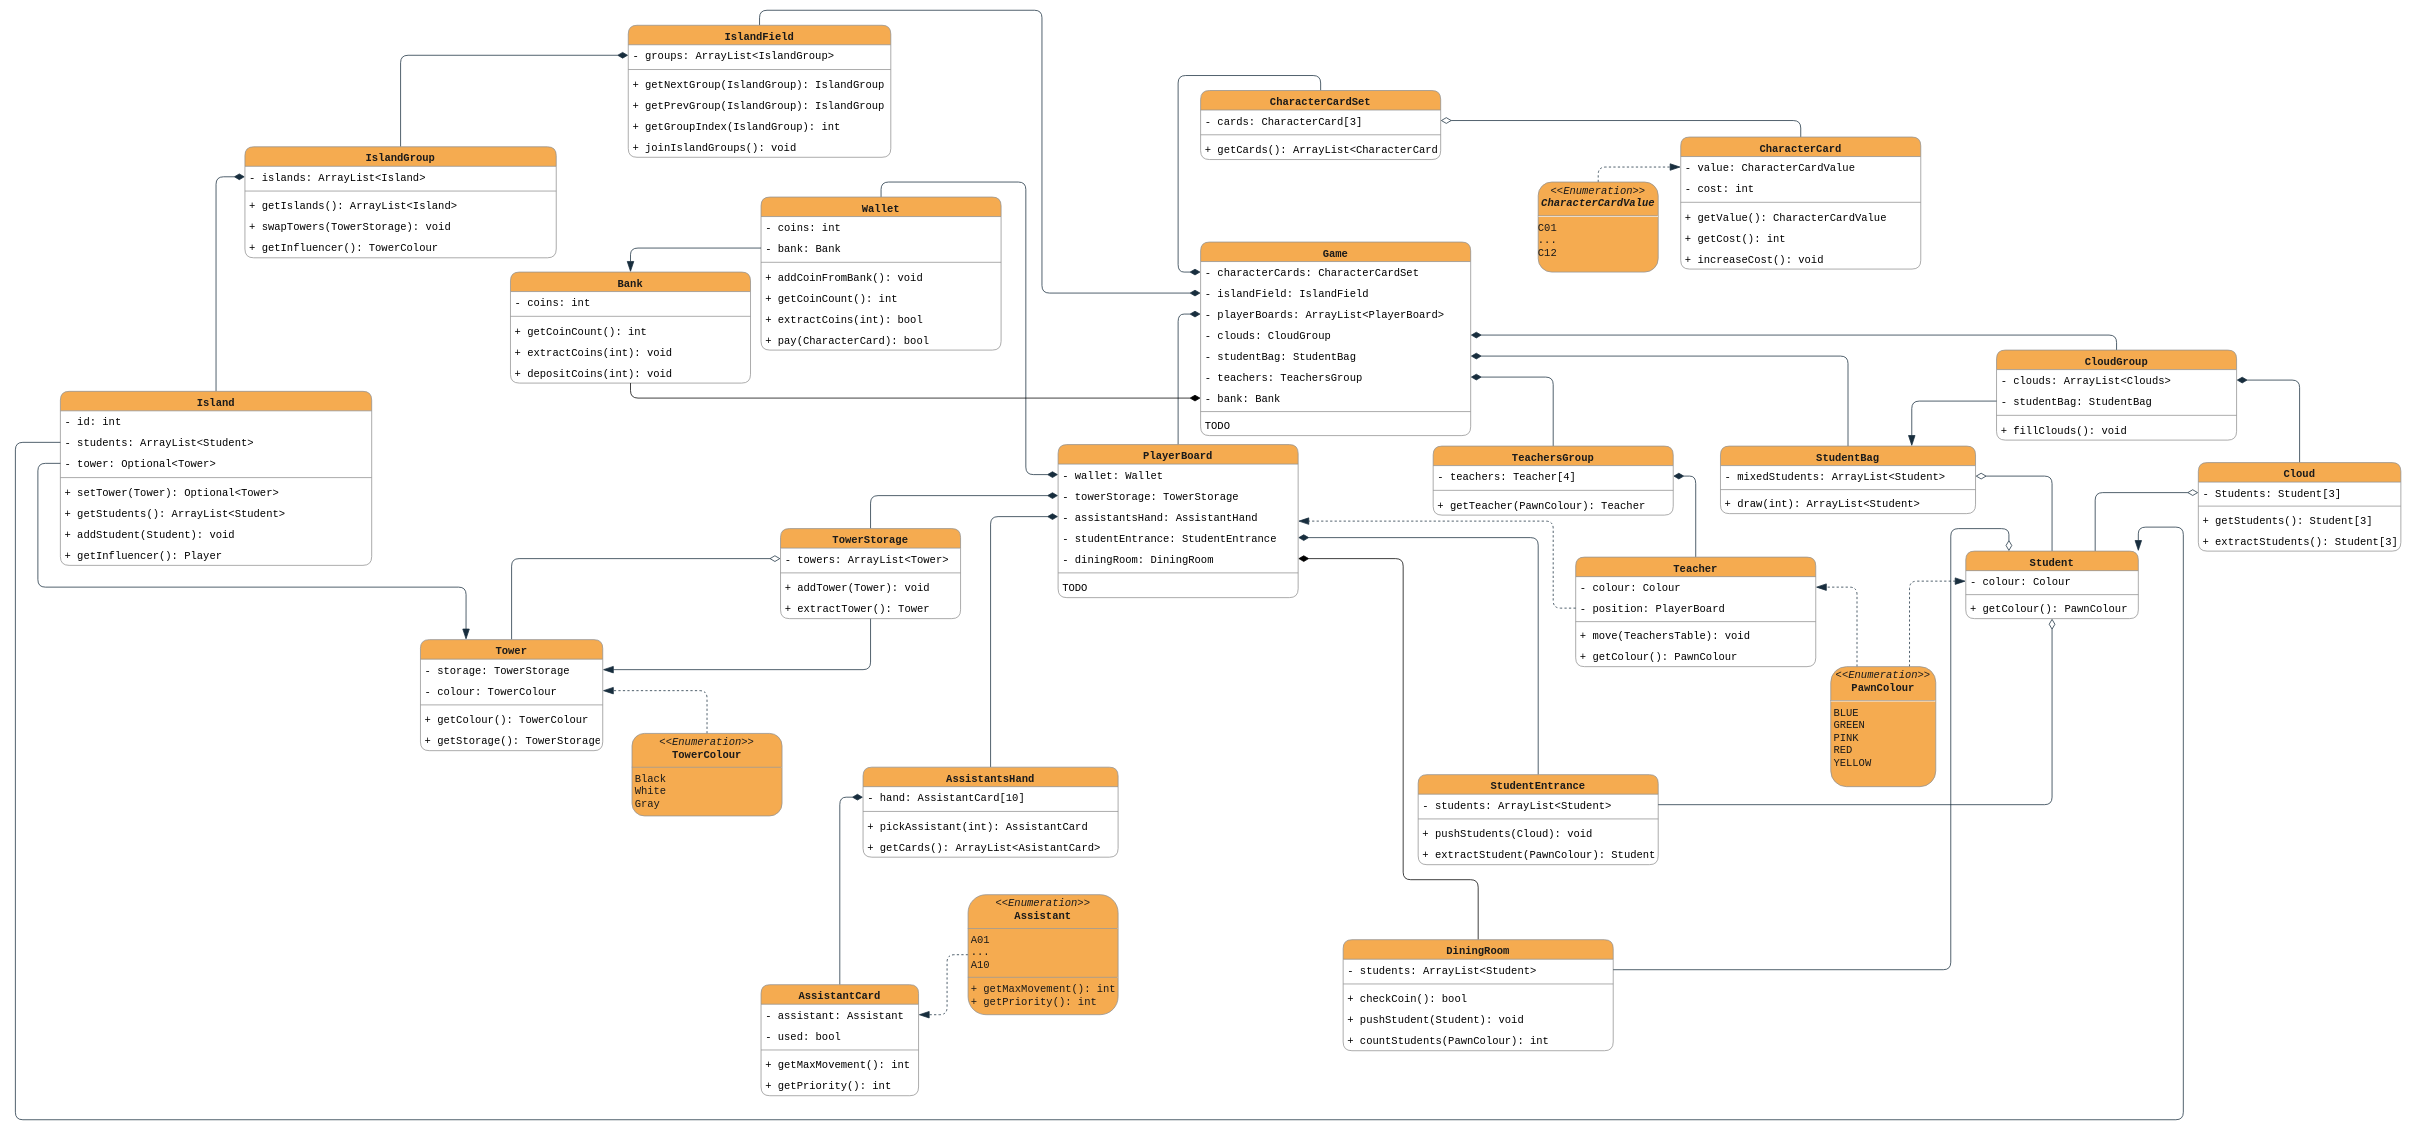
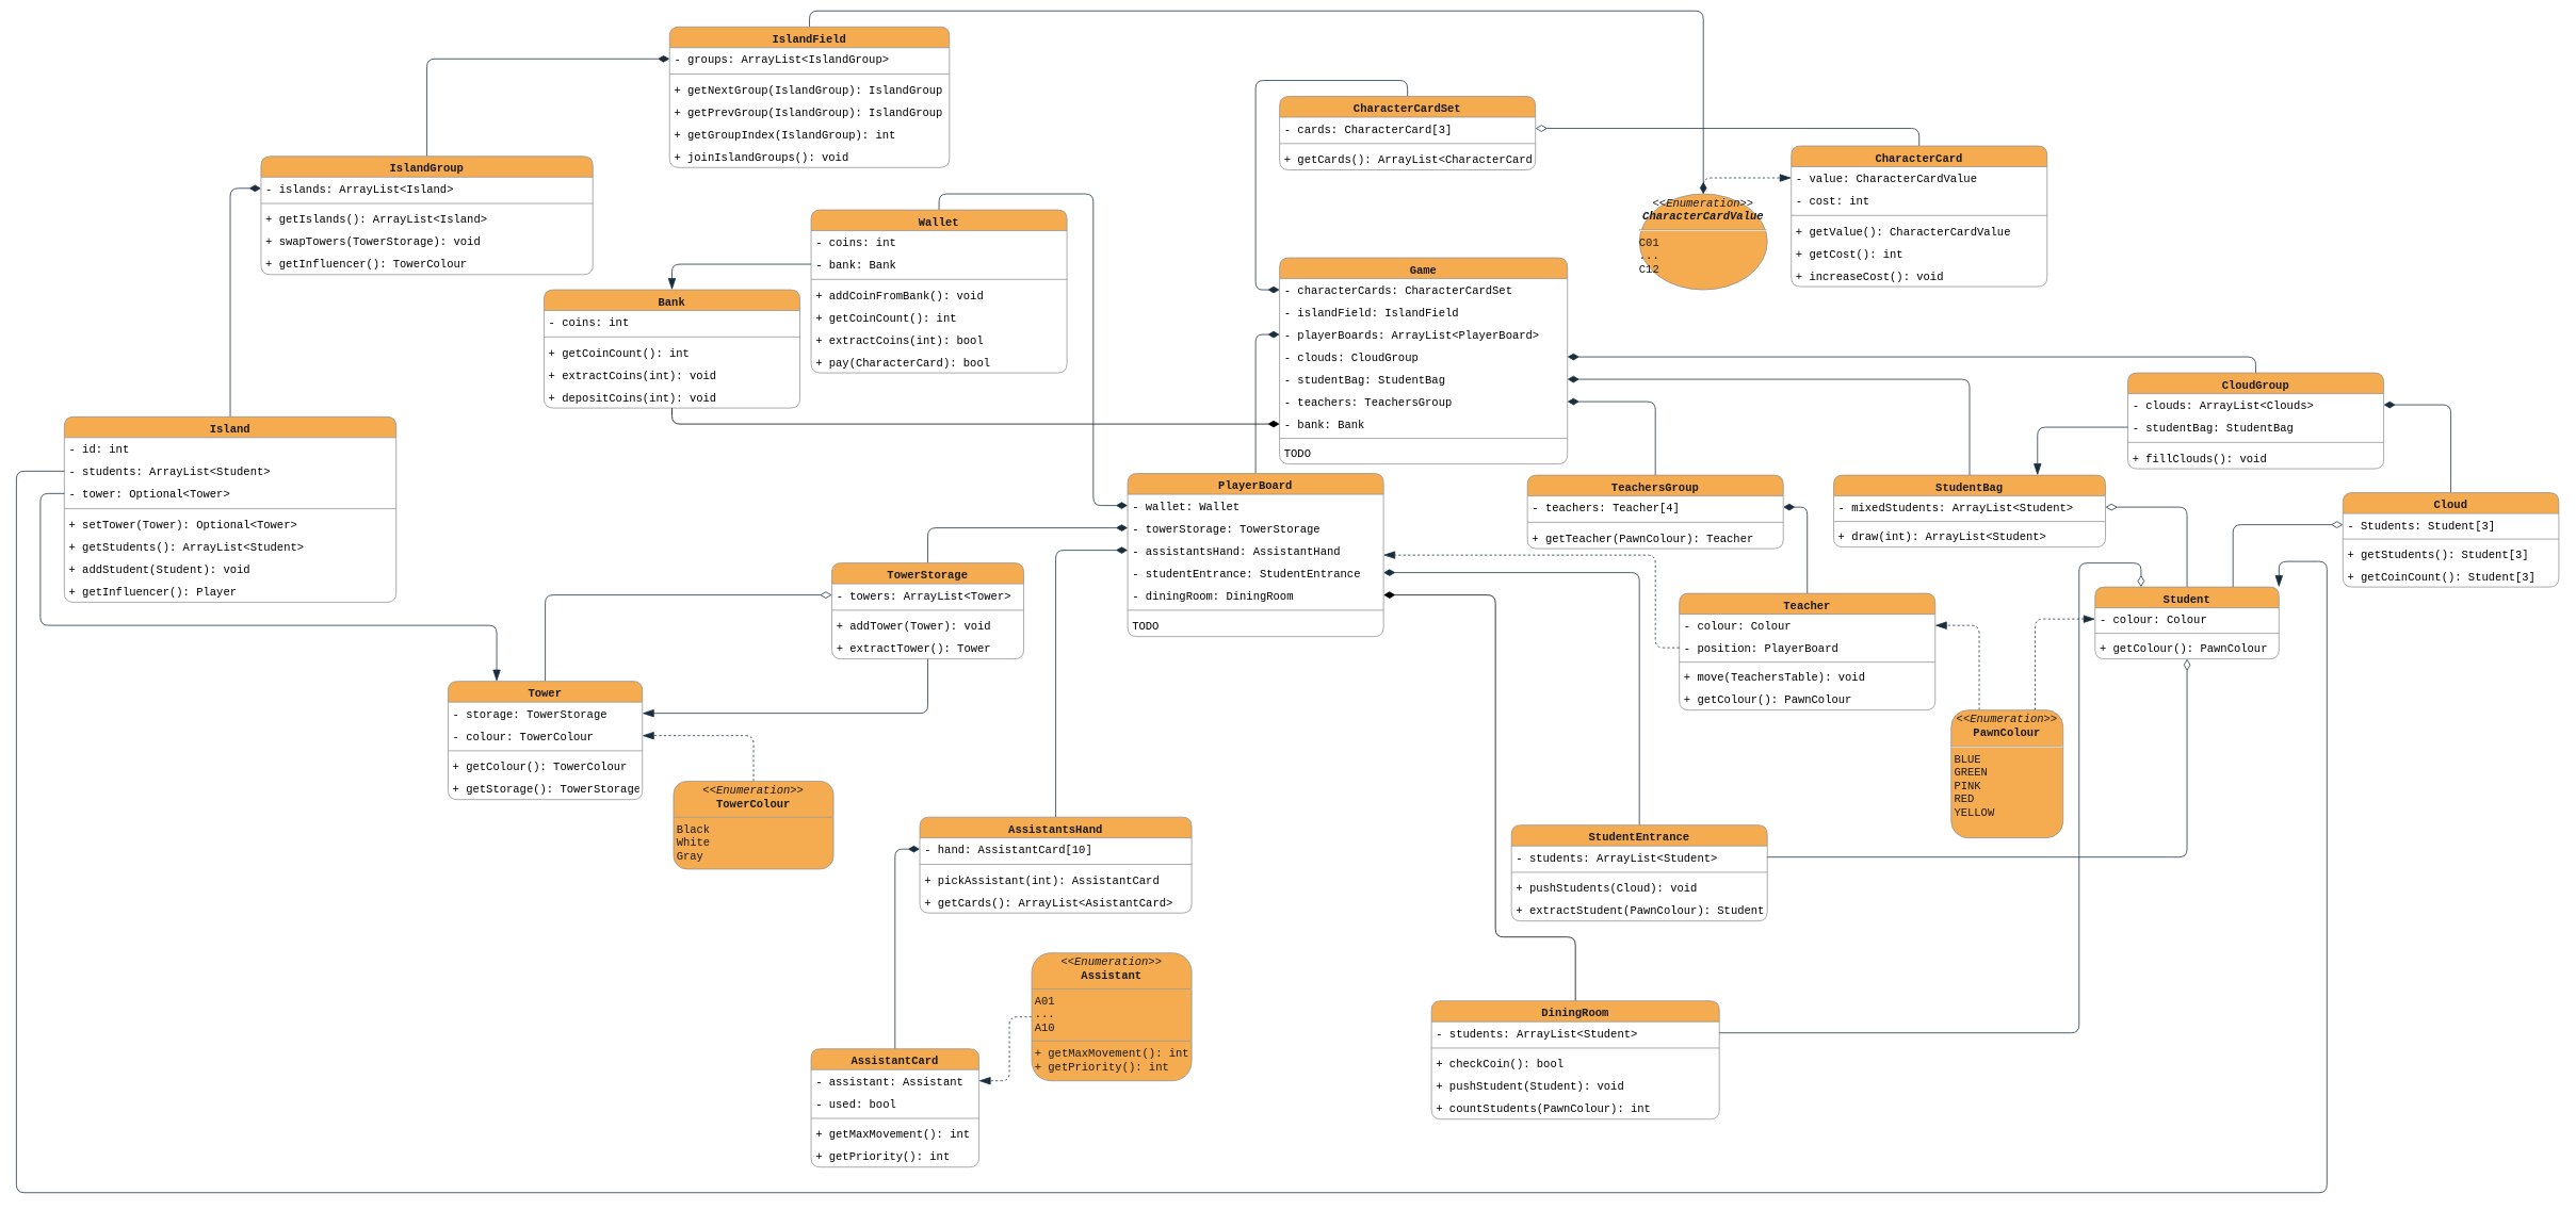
- <mxCell id="121" value="&lt;p style=&quot;margin: 4px 0px 0px ; text-align: center ; font-size: 14px&quot;&gt;&lt;i style=&quot;font-size: 14px&quot;&gt;&amp;lt;&amp;lt;Enumeration&amp;gt;&amp;gt;&lt;br&gt;&lt;b&gt;CharacterCardValue&lt;/b&gt;&lt;br&gt;&lt;/i&gt;&lt;/p&gt;&lt;hr style=&quot;font-size: 14px&quot;&gt;&lt;div&gt;C01&lt;/div&gt;&lt;div&gt;...&lt;/div&gt;&lt;div&gt;C12&lt;br&gt;&lt;/div&gt;" style="verticalAlign=top;align=left;overflow=fill;fontSize=14;fontFamily=Courier New;html=1;rounded=1;fillColor=#F5AB50;strokeColor=#909090;fontColor=#1A1A1A;" vertex="1" parent="1"><mxGeometry x="2050" y="229" width="160" height="120" as="geometry" /></mxCell>
+ <mxCell id="121" value="&lt;p style=&quot;margin: 4px 0px 0px ; text-align: center ; font-size: 14px&quot;&gt;&lt;i style=&quot;font-size: 14px&quot;&gt;&amp;lt;&amp;lt;Enumeration&amp;gt;&amp;gt;&lt;br&gt;&lt;b&gt;CharacterCardValue&lt;/b&gt;&lt;br&gt;&lt;/i&gt;&lt;/p&gt;&lt;hr style=&quot;font-size: 14px&quot;&gt;&lt;div&gt;C01&lt;/div&gt;&lt;div&gt;...&lt;/div&gt;&lt;div&gt;C12&lt;br&gt;&lt;/div&gt;" style="ellipse;verticalAlign=top;align=left;overflow=fill;fontSize=14;fontFamily=Courier New;html=1;fillColor=#F5AB50;strokeColor=#909090;fontColor=#1A1A1A;" vertex="1" parent="1"><mxGeometry x="2050" y="229" width="160" height="120" as="geometry" /></mxCell>
- <mxCell id="106" style="edgeStyle=orthogonalEdgeStyle;rounded=1;orthogonalLoop=1;jettySize=auto;html=1;exitX=0.5;exitY=0;exitDx=0;exitDy=0;entryX=0;entryY=0.5;entryDx=0;entryDy=0;endArrow=diamondThin;endFill=1;endSize=12;labelBackgroundColor=#EEEEEE;strokeColor=#182E3E;fontColor=#1A1A1A;" edge="1" parent="1" source="107" target="4"><mxGeometry relative="1" as="geometry" /></mxCell>
+ <mxCell id="106" style="edgeStyle=orthogonalEdgeStyle;rounded=1;orthogonalLoop=1;jettySize=auto;html=1;exitX=0.5;exitY=0;exitDx=0;exitDy=0;endArrow=diamondThin;endFill=1;endSize=12;labelBackgroundColor=#EEEEEE;strokeColor=#182E3E;fontColor=#1A1A1A;" edge="1" parent="1" source="107" target="121"><mxGeometry relative="1" as="geometry" /></mxCell>
- <mxCell id="31" value="+ extractStudents(): Student[3]" style="text;strokeColor=none;fillColor=none;align=left;verticalAlign=top;spacingLeft=4;spacingRight=4;overflow=hidden;rotatable=0;points=[[0,0.5],[1,0.5]];portConstraint=eastwest;rounded=1;fontFamily=Courier New;fontSize=14;" vertex="1" parent="27"><mxGeometry y="90" width="270" height="28" as="geometry" /></mxCell>
+ <mxCell id="31" value="+ getCoinCount(): Student[3]" style="text;strokeColor=none;fillColor=none;align=left;verticalAlign=top;spacingLeft=4;spacingRight=4;overflow=hidden;rotatable=0;points=[[0,0.5],[1,0.5]];portConstraint=eastwest;rounded=1;fontFamily=Courier New;fontSize=14;" vertex="1" parent="27"><mxGeometry y="90" width="270" height="28" as="geometry" /></mxCell>
